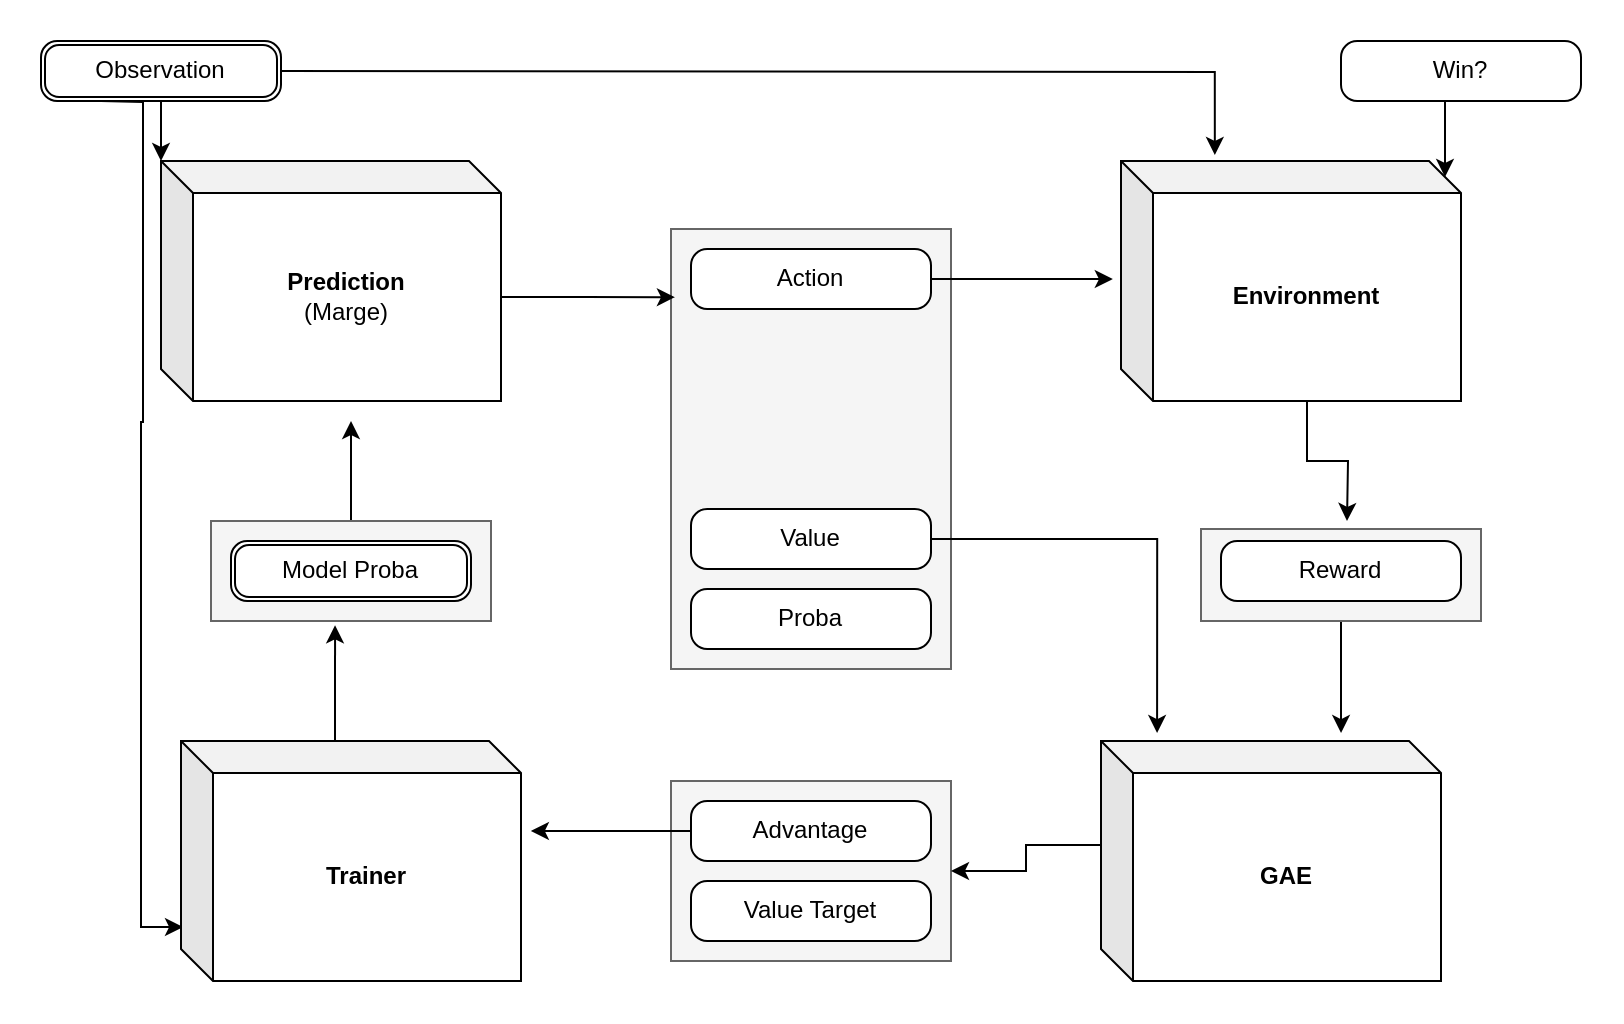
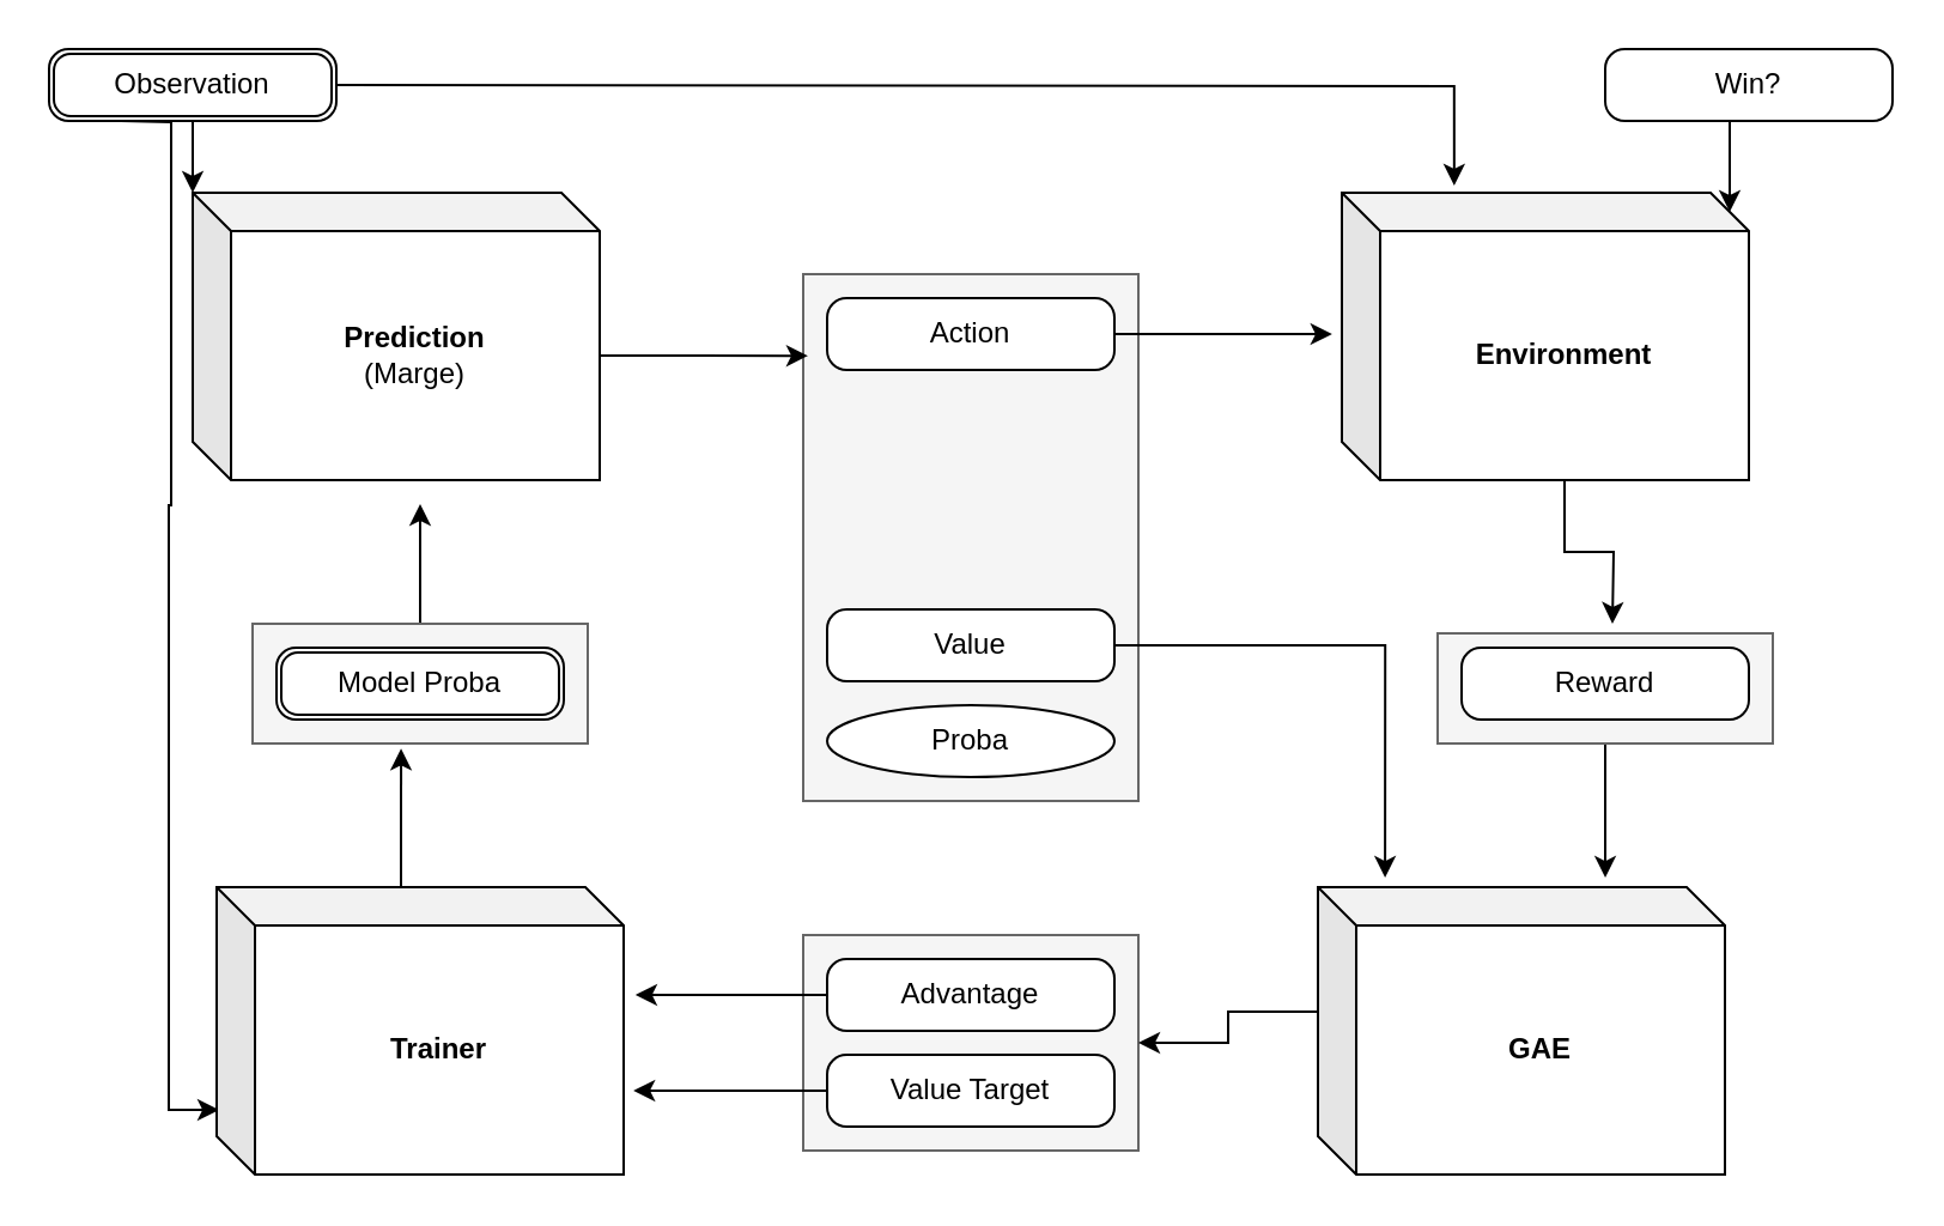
- <mxCell id="19" value="Proba" style="rounded=1;whiteSpace=wrap;html=1;arcSize=27;" vertex="1" parent="1"><mxGeometry x="345" y="294" width="120" height="30" as="geometry" /></mxCell>
+ <mxCell id="19" value="Proba" style="ellipse;whiteSpace=wrap;html=1;arcSize=27;" vertex="1" parent="1"><mxGeometry x="345" y="294" width="120" height="30" as="geometry" /></mxCell>
+ <mxCell id="29" style="edgeStyle=orthogonalEdgeStyle;rounded=0;orthogonalLoop=1;jettySize=auto;html=1;exitX=0;exitY=0.5;exitDx=0;exitDy=0;entryX=1.024;entryY=0.708;entryDx=0;entryDy=0;entryPerimeter=0;" edge="1" parent="1" source="30" target="14"><mxGeometry relative="1" as="geometry"><mxPoint x="270" y="455" as="targetPoint" /></mxGeometry></mxCell>
